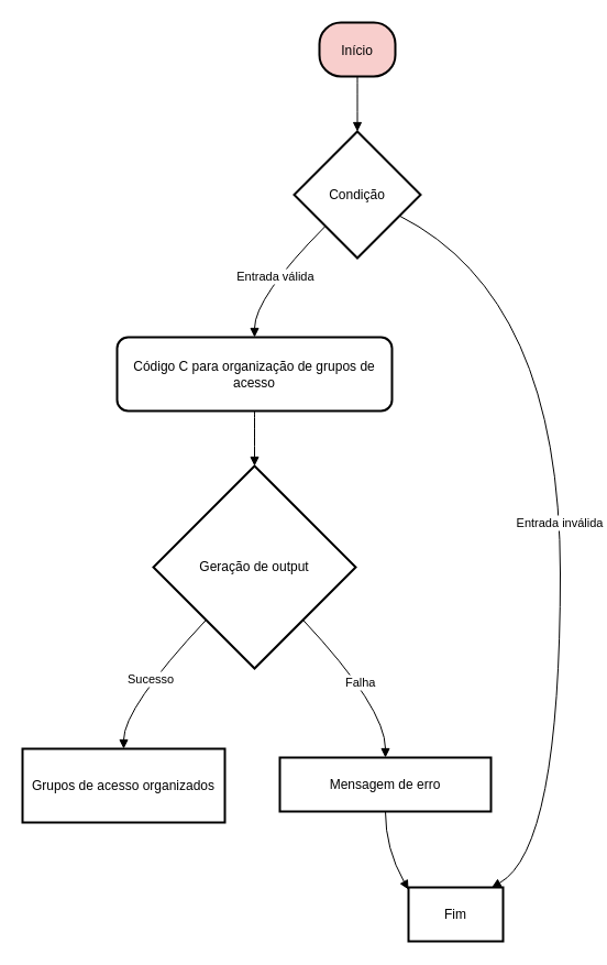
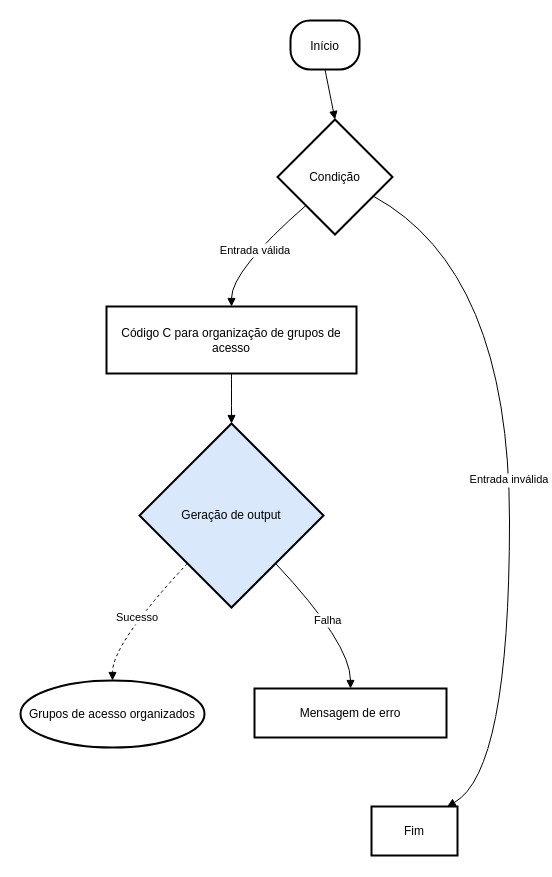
- <mxCell id="2" value="Início" style="rounded=1;arcSize=40;strokeWidth=2;fillColor=#f8cecc;" vertex="1" parent="1"><mxGeometry x="290" y="20" width="69" height="49" as="geometry" /></mxCell>
+ <mxCell id="2" value="Início" style="rounded=1;arcSize=40;strokeWidth=2" vertex="1" parent="1"><mxGeometry x="290" y="20" width="69" height="49" as="geometry" /></mxCell>
- <mxCell id="3" value="Condição" style="rhombus;strokeWidth=2;whiteSpace=wrap;" vertex="1" parent="1"><mxGeometry x="267" y="119" width="115" height="115" as="geometry" /></mxCell>
+ <mxCell id="3" value="Condição" style="rhombus;strokeWidth=2;whiteSpace=wrap;" vertex="1" parent="1"><mxGeometry x="277" y="119" width="115" height="115" as="geometry" /></mxCell>
- <mxCell id="4" value="Código C para organização de grupos de acesso" style="whiteSpace=wrap;strokeWidth=2;rounded=1;" vertex="1" parent="1"><mxGeometry x="106" y="306" width="250" height="67" as="geometry" /></mxCell>
+ <mxCell id="4" value="Código C para organização de grupos de acesso" style="whiteSpace=wrap;strokeWidth=2;" vertex="1" parent="1"><mxGeometry x="106" y="306" width="250" height="67" as="geometry" /></mxCell>
- <mxCell id="6" value="Geração de output" style="rhombus;strokeWidth=2;whiteSpace=wrap;" vertex="1" parent="1"><mxGeometry x="139" y="423" width="184" height="184" as="geometry" /></mxCell>
+ <mxCell id="6" value="Geração de output" style="rhombus;strokeWidth=2;whiteSpace=wrap;fillColor=#dae8fc;" vertex="1" parent="1"><mxGeometry x="139" y="423" width="184" height="184" as="geometry" /></mxCell>
- <mxCell id="13" value="Sucesso" style="curved=1;startArrow=none;endArrow=block;exitX=0.04;exitY=1;entryX=0.5;entryY=-0.01;" edge="1" parent="1" source="6" target="7"><mxGeometry relative="1" as="geometry"><Array as="points"><mxPoint x="112" y="643" /></Array></mxGeometry></mxCell>
+ <mxCell id="13" value="Sucesso" style="curved=1;startArrow=none;endArrow=block;exitX=0.04;exitY=1;entryX=0.5;entryY=-0.01;dashed=1;" edge="1" parent="1" source="6" target="7"><mxGeometry relative="1" as="geometry"><Array as="points"><mxPoint x="112" y="643" /></Array></mxGeometry></mxCell>
- <mxCell id="7" value="Grupos de acesso organizados" style="whiteSpace=wrap;strokeWidth=2;" vertex="1" parent="1"><mxGeometry x="20" y="680" width="184" height="67" as="geometry" /></mxCell>
+ <mxCell id="7" value="Grupos de acesso organizados" style="ellipse;whiteSpace=wrap;strokeWidth=2;" vertex="1" parent="1"><mxGeometry x="20" y="680" width="184" height="67" as="geometry" /></mxCell>
- <mxCell id="15" value="" style="curved=1;startArrow=none;endArrow=block;exitX=0.5;exitY=1.01;entryX=0;entryY=0.04;" edge="1" parent="1" source="8" target="5"><mxGeometry relative="1" as="geometry"><Array as="points"><mxPoint x="350" y="771" /></Array></mxGeometry></mxCell>
